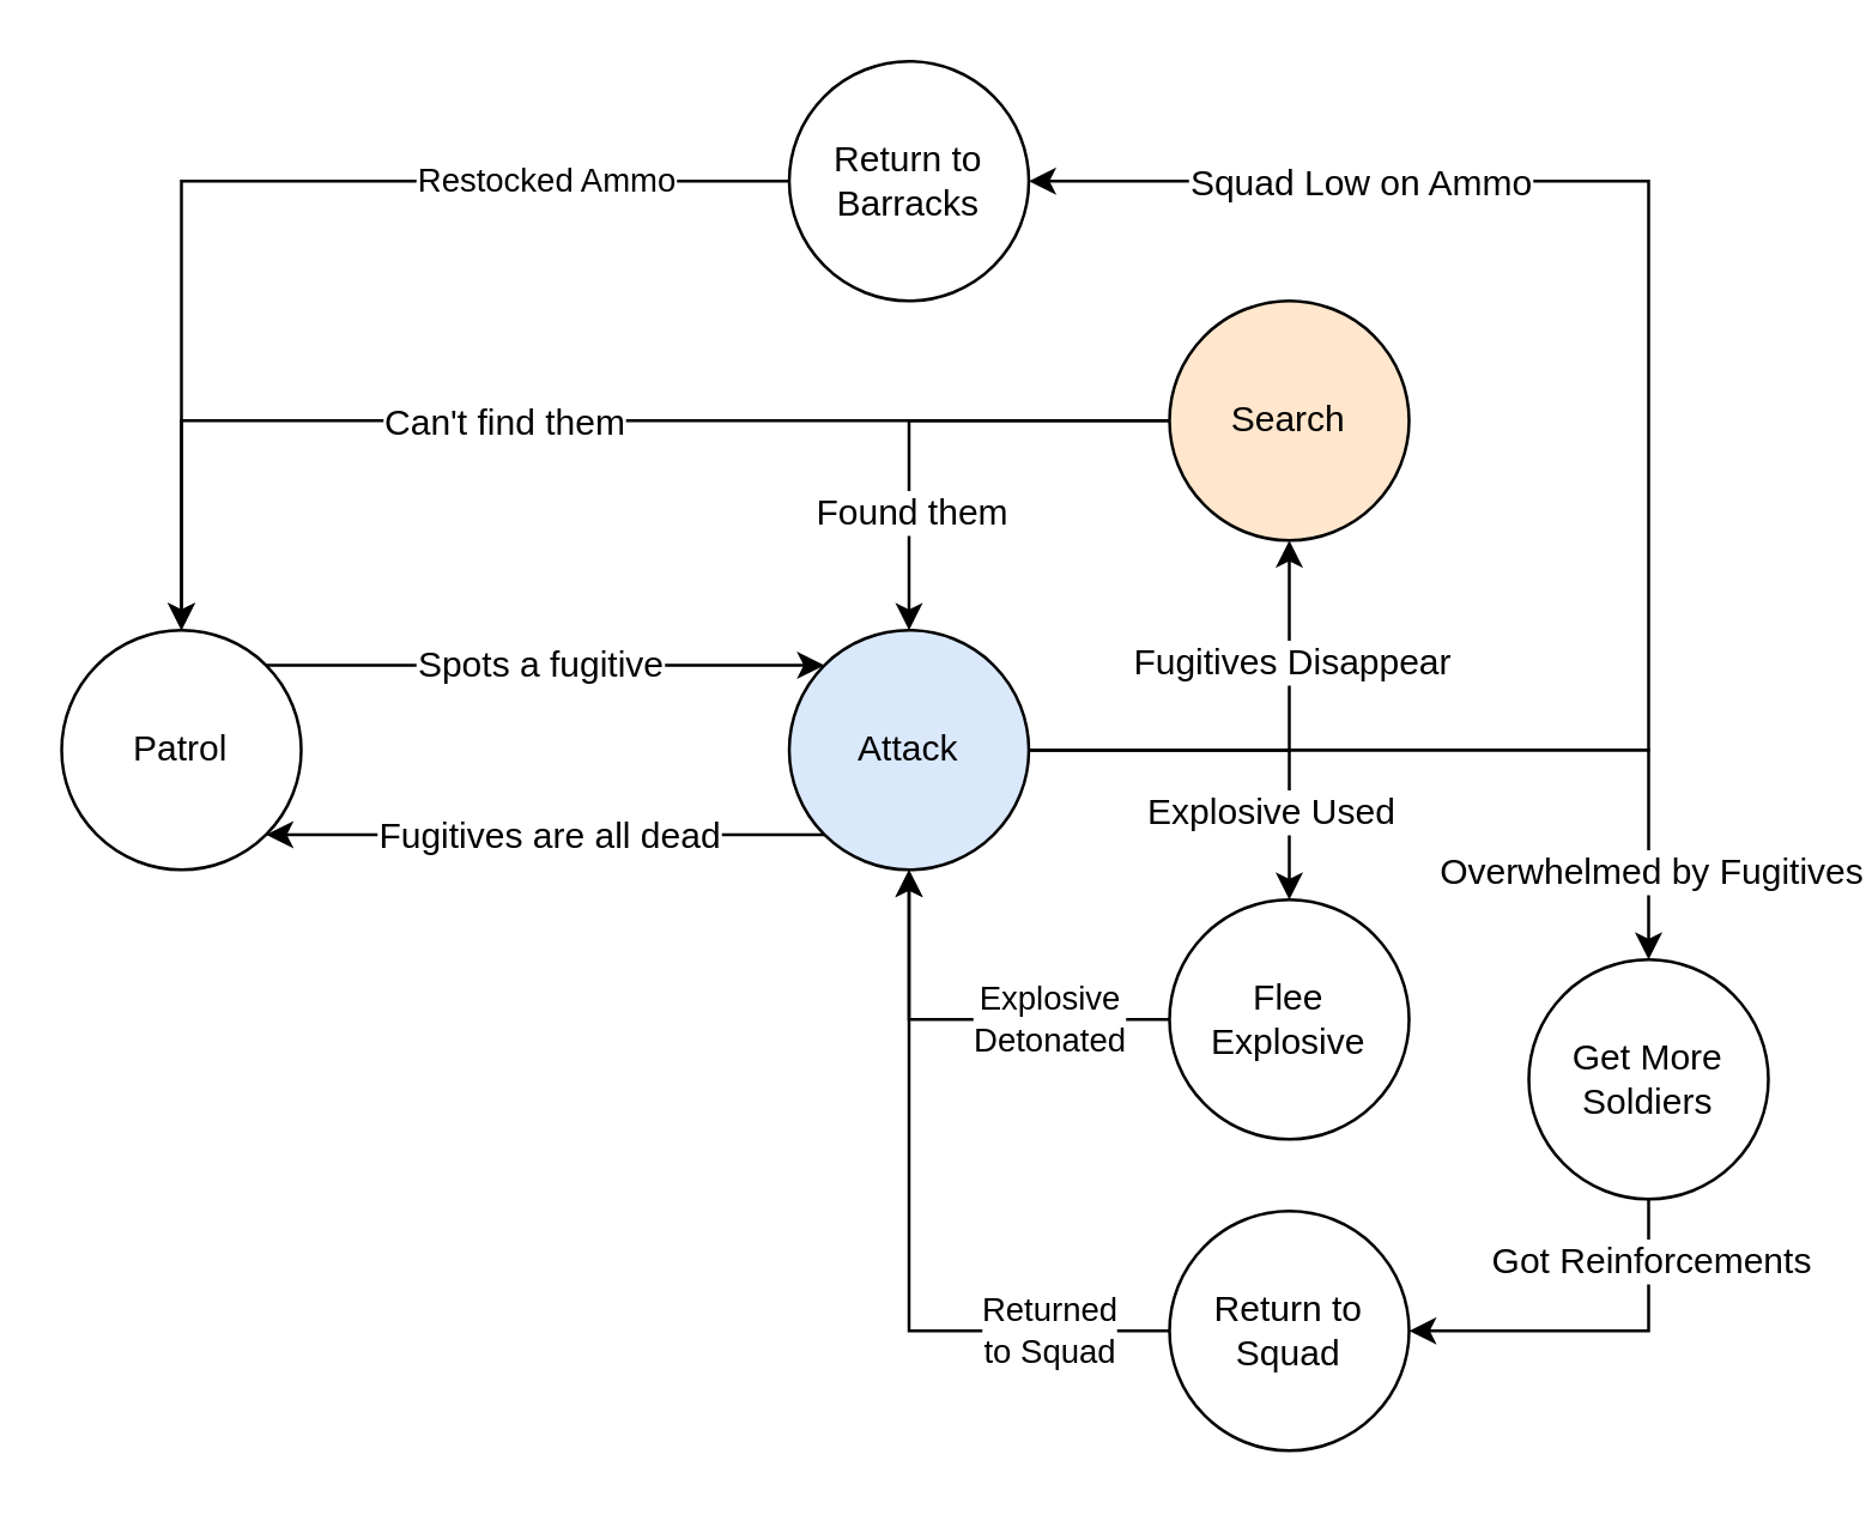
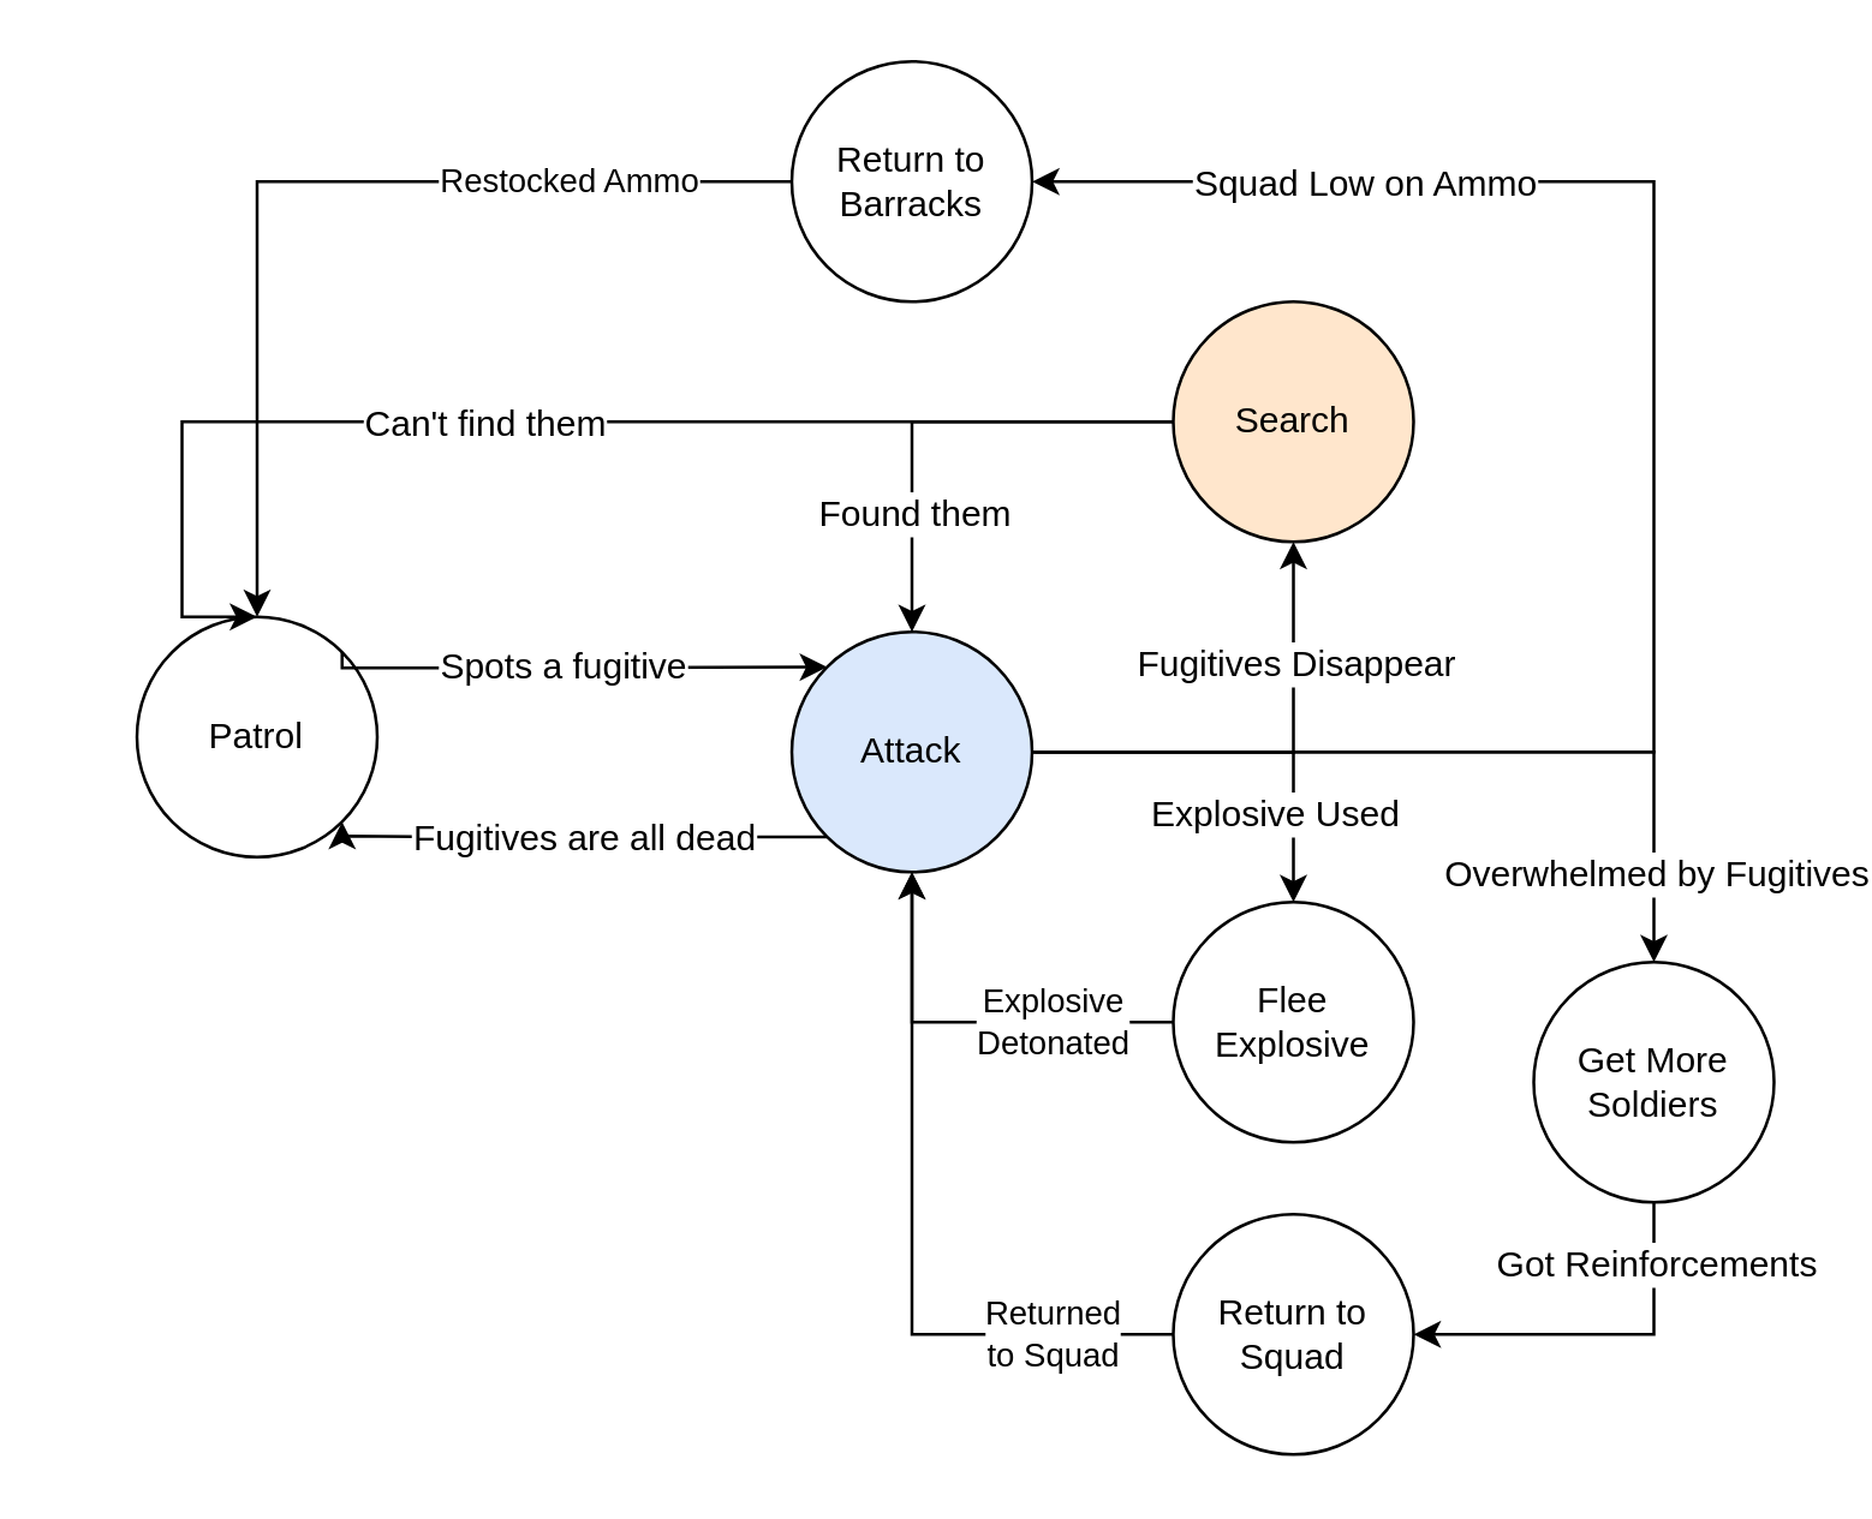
- <mxCell id="2" value="Patrol" style="ellipse;whiteSpace=wrap;html=1;aspect=fixed;" parent="1" vertex="1"><mxGeometry x="20" y="210" width="80" height="80" as="geometry" /></mxCell>
+ <mxCell id="2" value="Patrol" style="ellipse;whiteSpace=wrap;html=1;aspect=fixed;" parent="1" vertex="1"><mxGeometry x="45" y="205" width="80" height="80" as="geometry" /></mxCell>
